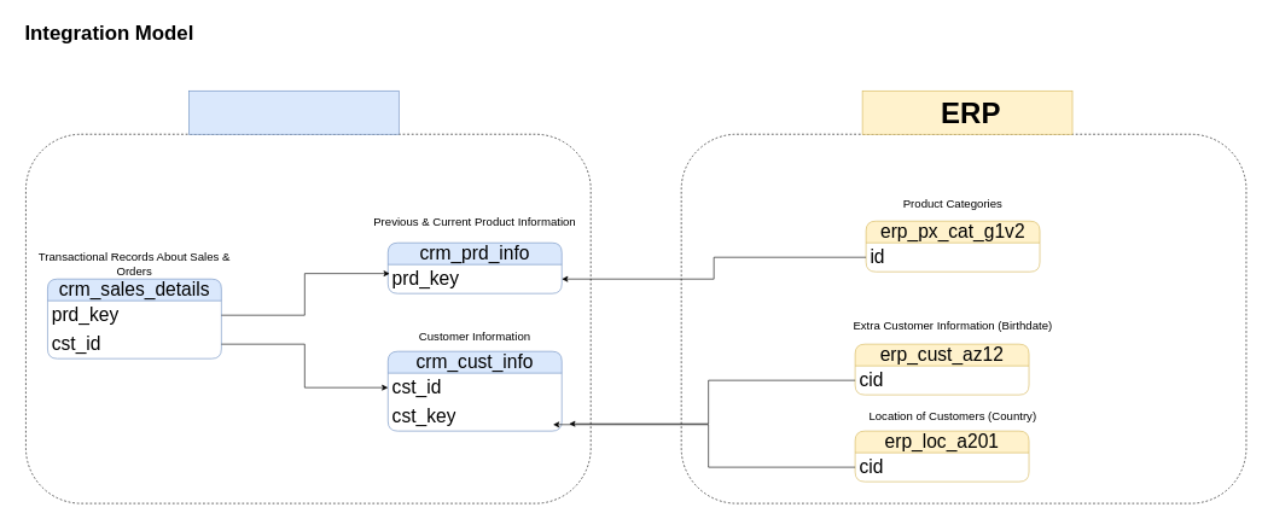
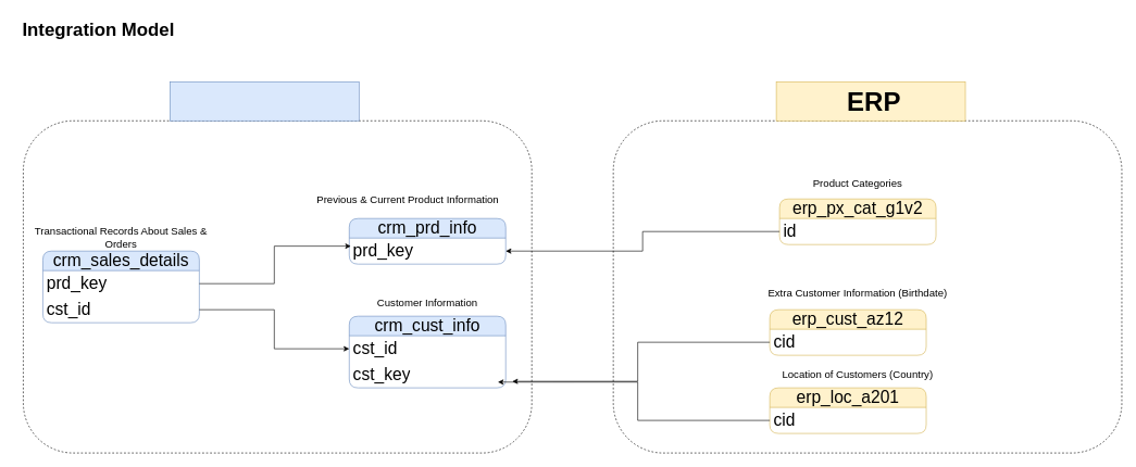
- <mxCell id="9" value="Previous &amp;amp; Current Product Information" style="text;html=1;align=center;verticalAlign=middle;whiteSpace=wrap;rounded=0;fontSize=16;" parent="1" vertex="1"><mxGeometry x="505" y="295" width="300" height="20" as="geometry" /></mxCell>
+ <mxCell id="9" value="Previous &amp;amp; Current Product Information" style="text;html=1;align=center;verticalAlign=middle;whiteSpace=wrap;rounded=0;fontSize=16;" parent="1" vertex="1"><mxGeometry x="475" y="295" width="300" height="20" as="geometry" /></mxCell>
